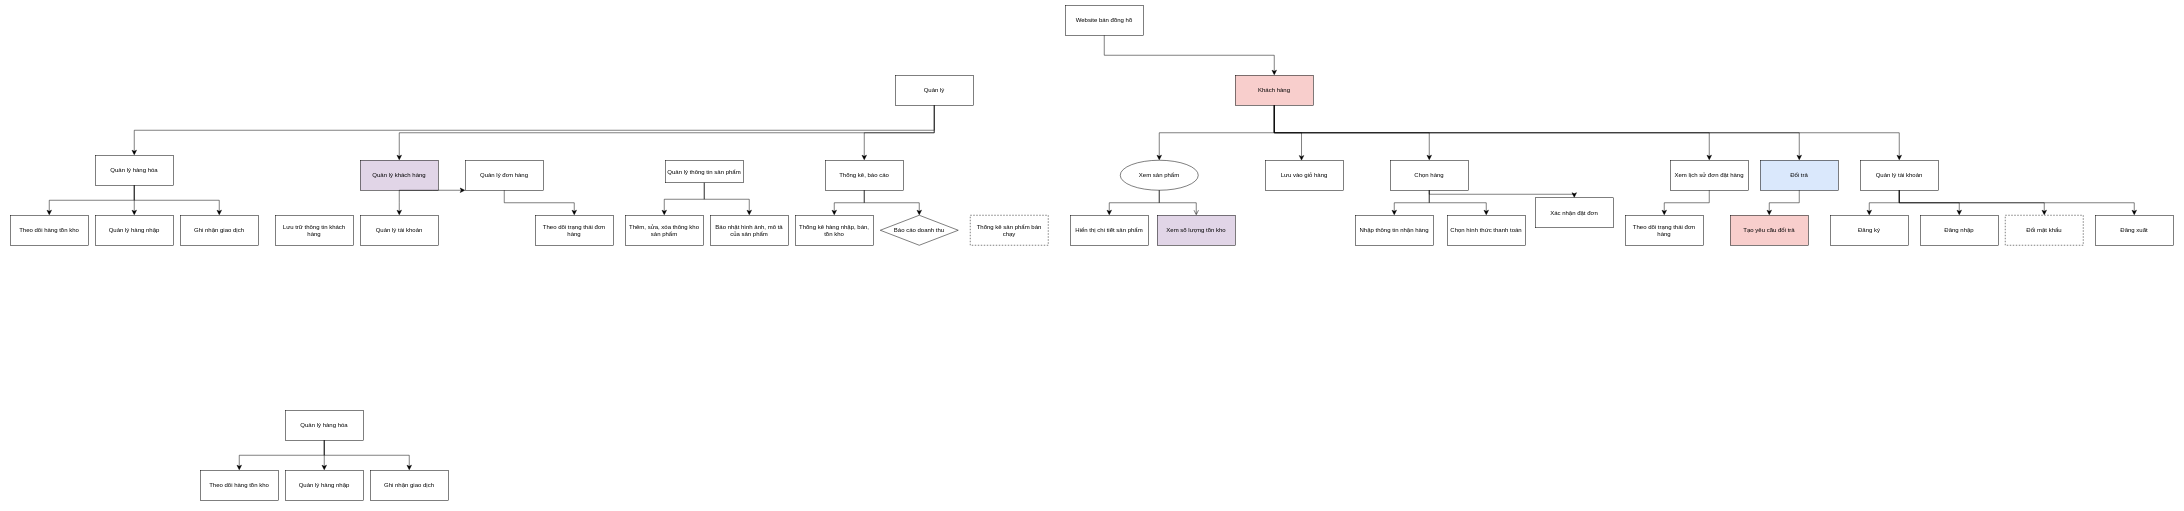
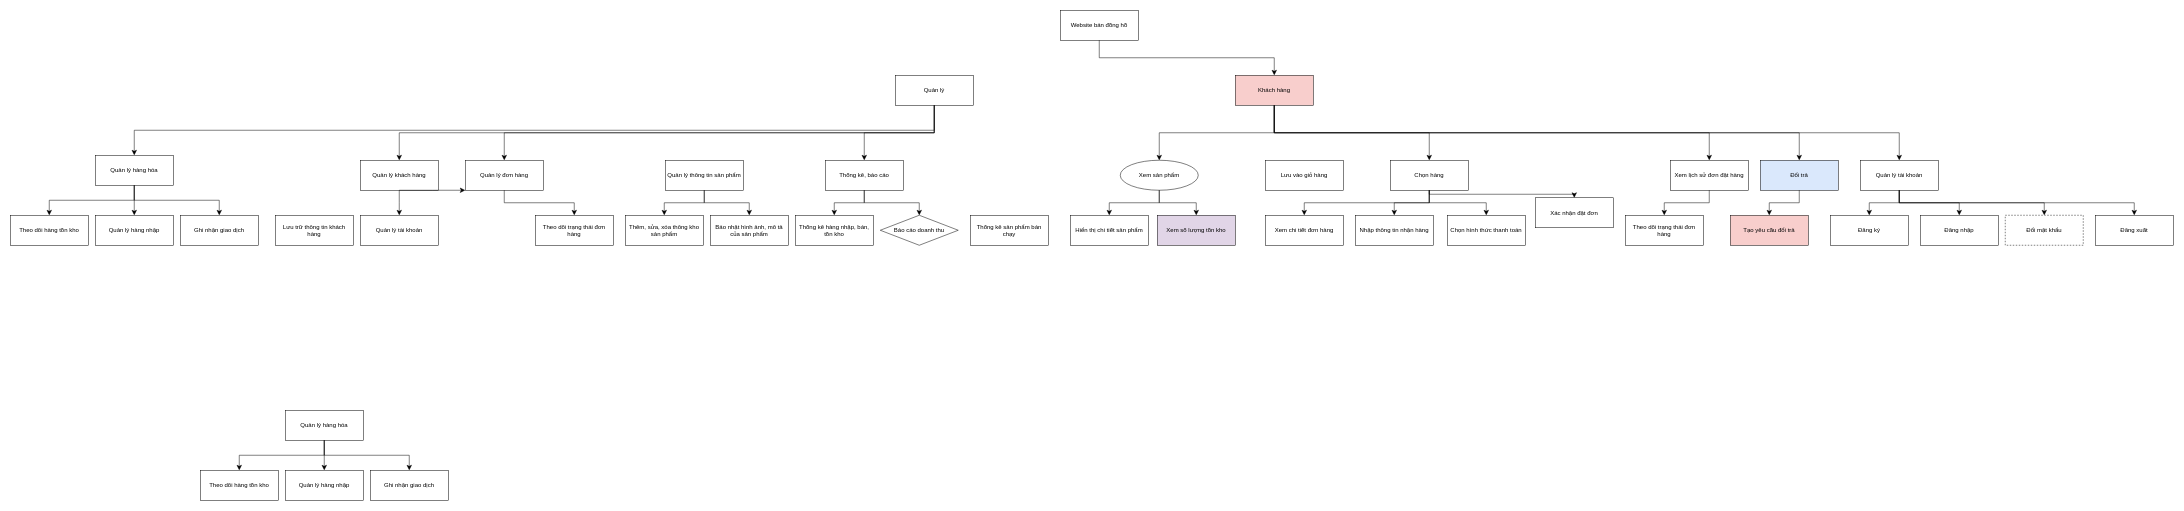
- <mxCell id="2" value="Website bán đồng hồ" style="rounded=0;whiteSpace=wrap;html=1;" parent="1" vertex="1"><mxGeometry x="2130" y="10" width="156" height="60" as="geometry" /></mxCell>
+ <mxCell id="2" value="Website bán đồng hồ" style="rounded=0;whiteSpace=wrap;html=1;" parent="1" vertex="1"><mxGeometry x="2120" y="20" width="156" height="60" as="geometry" /></mxCell>
+ <mxCell id="34" value="" style="edgeStyle=elbowEdgeStyle;elbow=vertical;endArrow=classic;html=1;curved=0;rounded=0;endSize=8;startSize=8;entryX=0.5;entryY=0;entryDx=0;entryDy=0;exitX=0.5;exitY=1;exitDx=0;exitDy=0;" parent="1" source="3" target="9" edge="1"><mxGeometry width="50" height="50" relative="1" as="geometry"><mxPoint x="1878" y="220" as="sourcePoint" /><mxPoint x="808" y="330" as="targetPoint" /></mxGeometry></mxCell>
- <mxCell id="51" value="" style="edgeStyle=elbowEdgeStyle;elbow=vertical;endArrow=classic;html=1;curved=0;rounded=0;endSize=8;startSize=8;exitX=0.5;exitY=1;exitDx=0;exitDy=0;entryX=0.465;entryY=0.012;entryDx=0;entryDy=0;entryPerimeter=0;" parent="1" source="12" target="39" edge="1"><mxGeometry width="50" height="50" relative="1" as="geometry"><mxPoint x="2558" y="220" as="sourcePoint" /><mxPoint x="2328" y="330" as="targetPoint" /></mxGeometry></mxCell>
- <mxCell id="10" value="Quản lý thông tin sản phẩm" style="rounded=0;whiteSpace=wrap;html=1;" parent="1" vertex="1"><mxGeometry x="1330" y="320" width="156" height="45" as="geometry" /></mxCell>
+ <mxCell id="10" value="Quản lý thông tin sản phẩm" style="rounded=0;whiteSpace=wrap;html=1;" parent="1" vertex="1"><mxGeometry x="1330" y="320" width="156" height="60" as="geometry" /></mxCell>
- <mxCell id="7" value="Quản lý khách hàng" style="rounded=0;whiteSpace=wrap;html=1;fillColor=#e1d5e7;" parent="1" vertex="1"><mxGeometry x="720" y="320" width="156" height="60" as="geometry" /></mxCell>
+ <mxCell id="7" value="Quản lý khách hàng" style="rounded=0;whiteSpace=wrap;html=1;" parent="1" vertex="1"><mxGeometry x="720" y="320" width="156" height="60" as="geometry" /></mxCell>
+ <mxCell id="58" value="" style="edgeStyle=elbowEdgeStyle;elbow=vertical;endArrow=classic;html=1;curved=0;rounded=0;endSize=8;startSize=8;exitX=0.5;exitY=1;exitDx=0;exitDy=0;entryX=0.5;entryY=0;entryDx=0;entryDy=0;" parent="1" source="40" target="41" edge="1"><mxGeometry width="50" height="50" relative="1" as="geometry"><mxPoint x="2328" y="390" as="sourcePoint" /><mxPoint x="2402" y="440" as="targetPoint" /></mxGeometry></mxCell>
- <mxCell id="57" value="" style="edgeStyle=elbowEdgeStyle;elbow=vertical;endArrow=open;html=1;curved=0;rounded=0;endSize=8;startSize=8;exitX=0.5;exitY=1;exitDx=0;exitDy=0;entryX=0.5;entryY=0;entryDx=0;entryDy=0;" parent="1" source="36" target="38" edge="1"><mxGeometry width="50" height="50" relative="1" as="geometry"><mxPoint x="2328" y="390" as="sourcePoint" /><mxPoint x="2228" y="440" as="targetPoint" /></mxGeometry></mxCell>
+ <mxCell id="57" value="" style="edgeStyle=elbowEdgeStyle;elbow=vertical;endArrow=classic;html=1;curved=0;rounded=0;endSize=8;startSize=8;exitX=0.5;exitY=1;exitDx=0;exitDy=0;entryX=0.5;entryY=0;entryDx=0;entryDy=0;" parent="1" source="36" target="38" edge="1"><mxGeometry width="50" height="50" relative="1" as="geometry"><mxPoint x="2328" y="390" as="sourcePoint" /><mxPoint x="2228" y="440" as="targetPoint" /></mxGeometry></mxCell>
- <mxCell id="33" value="Thống kê sản phẩm bán chạy" style="rounded=0;whiteSpace=wrap;html=1;dashed=1;" parent="1" vertex="1"><mxGeometry x="1940" y="430" width="156" height="60" as="geometry" /></mxCell>
+ <mxCell id="33" value="Thống kê sản phẩm bán chạy" style="rounded=0;whiteSpace=wrap;html=1;" parent="1" vertex="1"><mxGeometry x="1940" y="430" width="156" height="60" as="geometry" /></mxCell>
+ <mxCell id="41" value="Xem chi tiết đơn hàng" style="rounded=0;whiteSpace=wrap;html=1;" parent="1" vertex="1"><mxGeometry x="2530" y="430" width="156" height="60" as="geometry" /></mxCell>
